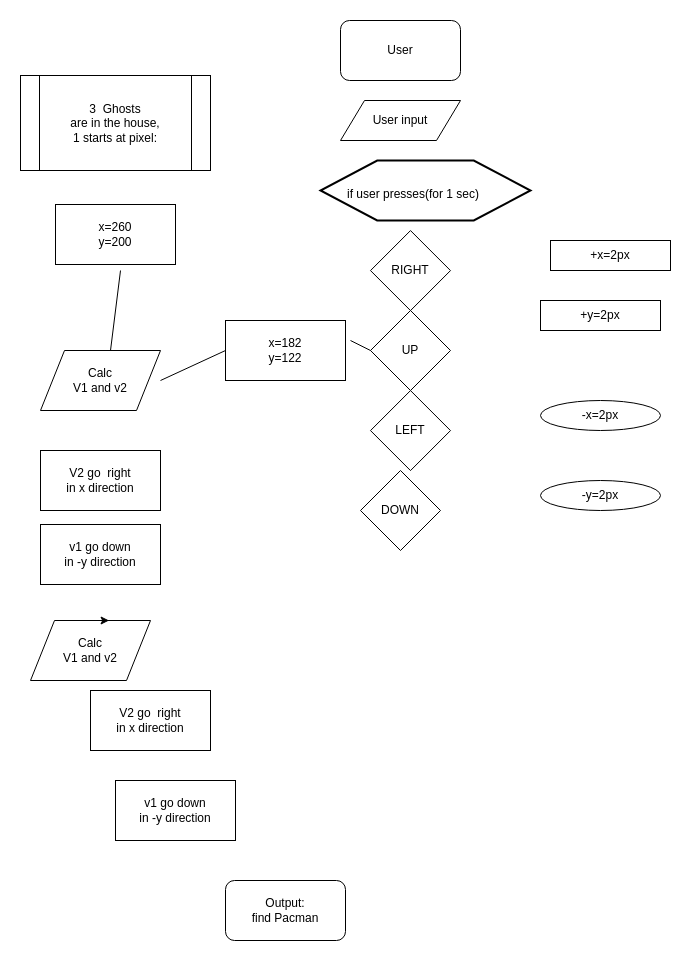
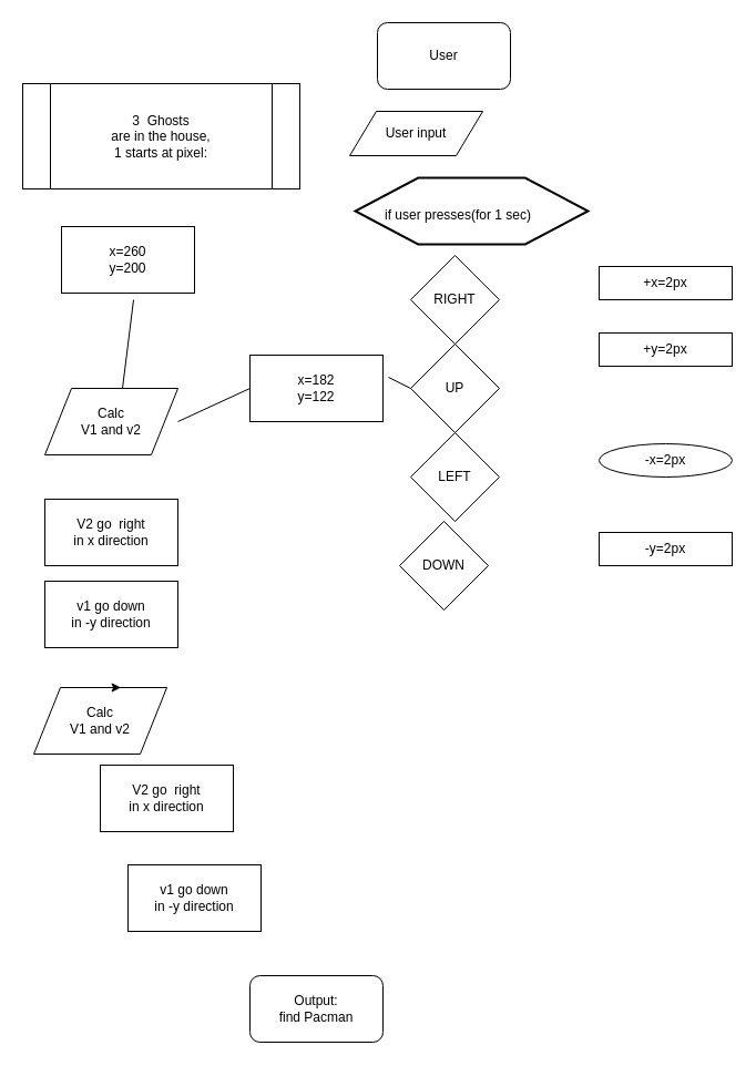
- <mxCell id="3" value="User input" style="shape=parallelogram;perimeter=parallelogramPerimeter;whiteSpace=wrap;html=1;" vertex="1" parent="1"><mxGeometry x="340" y="100" width="120" height="40" as="geometry" /></mxCell>
+ <mxCell id="3" value="User input" style="shape=parallelogram;perimeter=parallelogramPerimeter;whiteSpace=wrap;html=1;" vertex="1" parent="1"><mxGeometry x="315" y="100" width="120" height="40" as="geometry" /></mxCell>
- <mxCell id="14" value="&lt;div&gt;3&amp;nbsp; Ghosts &lt;br&gt;&lt;/div&gt;&lt;div&gt;are in the house,&lt;/div&gt;&lt;div&gt;1 starts at pixel:&lt;br&gt;&lt;/div&gt;" style="shape=process;whiteSpace=wrap;html=1;backgroundOutline=1;" vertex="1" parent="1"><mxGeometry x="20" y="75" width="190" height="95" as="geometry" /></mxCell>
+ <mxCell id="14" value="&lt;div&gt;3&amp;nbsp; Ghosts &lt;br&gt;&lt;/div&gt;&lt;div&gt;are in the house,&lt;/div&gt;&lt;div&gt;1 starts at pixel:&lt;br&gt;&lt;/div&gt;" style="shape=process;whiteSpace=wrap;html=1;backgroundOutline=1;" vertex="1" parent="1"><mxGeometry x="20" y="75" width="250" height="95" as="geometry" /></mxCell>
- <mxCell id="5" value="+x=2px" style="rounded=0;whiteSpace=wrap;html=1;" vertex="1" parent="1"><mxGeometry x="550" y="240" width="120" height="30" as="geometry" /></mxCell>
+ <mxCell id="5" value="+x=2px" style="rounded=0;whiteSpace=wrap;html=1;" vertex="1" parent="1"><mxGeometry x="540" y="240" width="120" height="30" as="geometry" /></mxCell>
- <mxCell id="8" value="-y=2px" style="ellipse;whiteSpace=wrap;html=1;" vertex="1" parent="1"><mxGeometry x="540" y="480" width="120" height="30" as="geometry" /></mxCell>
+ <mxCell id="8" value="-y=2px" style="rounded=0;whiteSpace=wrap;html=1;" vertex="1" parent="1"><mxGeometry x="540" y="480" width="120" height="30" as="geometry" /></mxCell>
